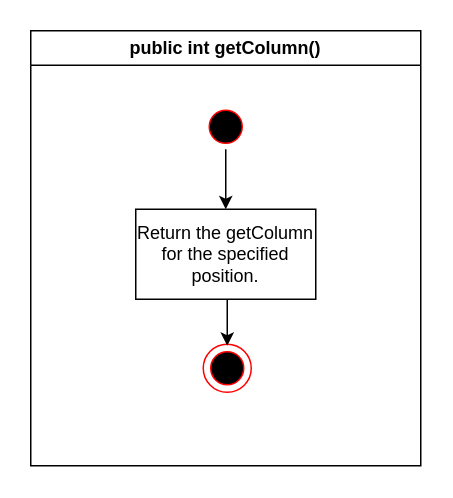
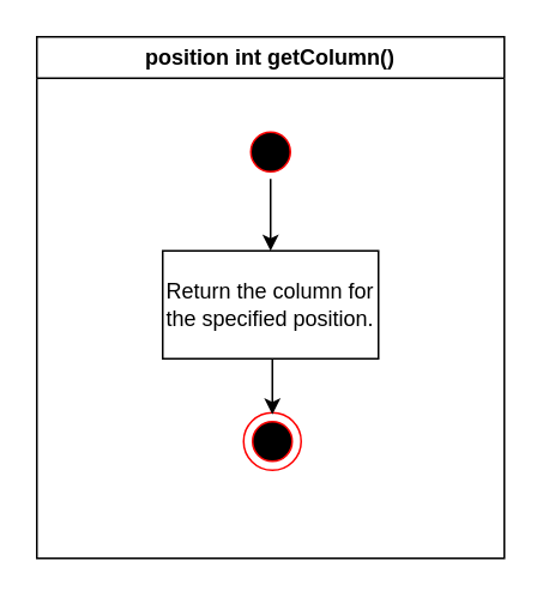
- <mxCell id="2" value="public int getColumn()" style="swimlane;whiteSpace=wrap" vertex="1" parent="1"><mxGeometry x="20" y="20" width="260" height="290" as="geometry"><mxRectangle x="530" y="40" width="300" height="23" as="alternateBounds" /></mxGeometry></mxCell>
+ <mxCell id="2" value="position int getColumn()" style="swimlane;whiteSpace=wrap" vertex="1" parent="1"><mxGeometry x="20" y="20" width="260" height="290" as="geometry"><mxRectangle x="530" y="40" width="300" height="23" as="alternateBounds" /></mxGeometry></mxCell>
- <mxCell id="5" value="Return the getColumn for the specified position." style="rounded=0;whiteSpace=wrap;html=1;" vertex="1" parent="2"><mxGeometry x="70" y="119" width="120" height="60" as="geometry" /></mxCell>
+ <mxCell id="5" value="Return the column for the specified position." style="rounded=0;whiteSpace=wrap;html=1;" vertex="1" parent="2"><mxGeometry x="70" y="119" width="120" height="60" as="geometry" /></mxCell>
